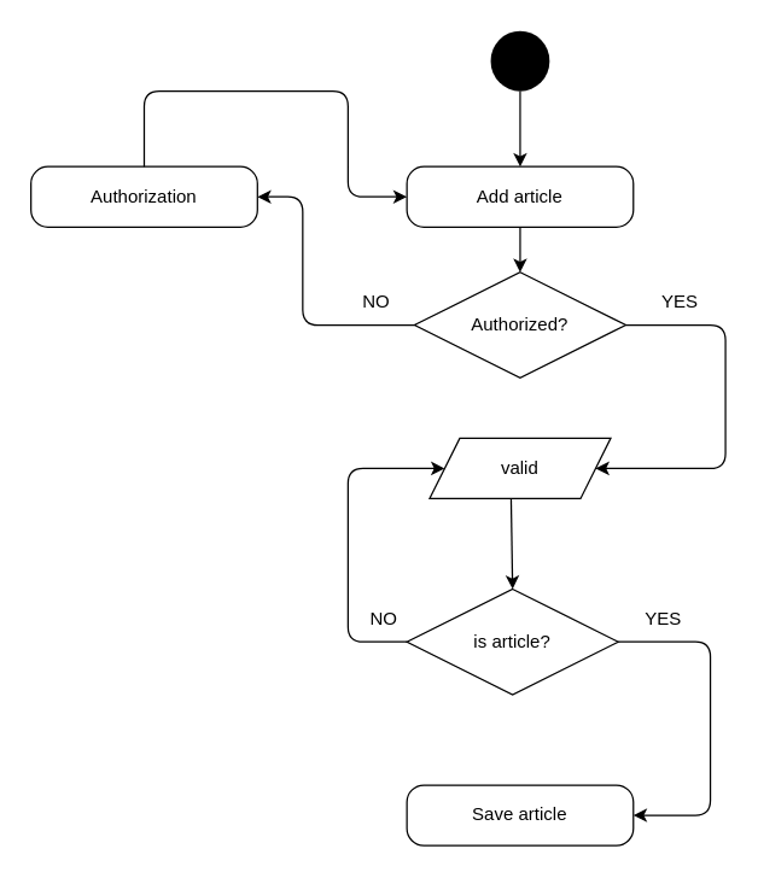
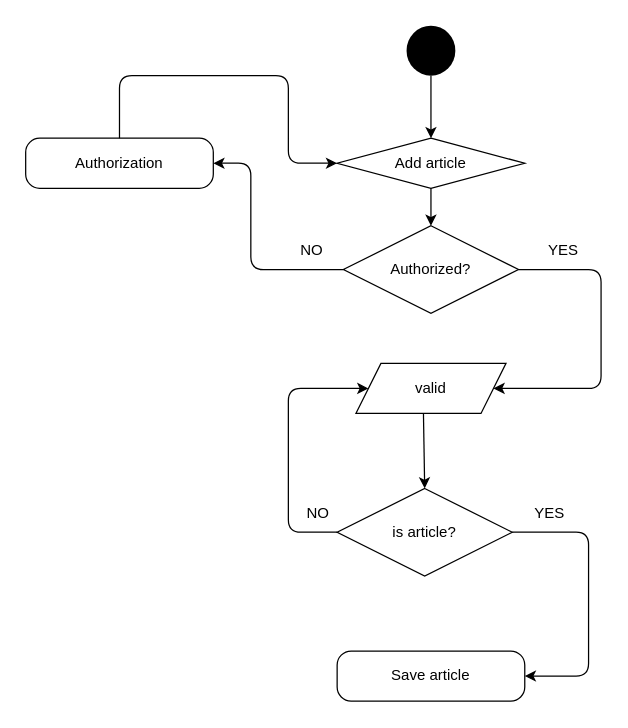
- <mxCell id="2" value="Add article" style="rounded=1;whiteSpace=wrap;html=1;arcSize=28;" vertex="1" parent="1"><mxGeometry x="269" y="110" width="150" height="40" as="geometry" /></mxCell>
+ <mxCell id="2" value="Add article" style="rhombus;whiteSpace=wrap;html=1;arcSize=28;" vertex="1" parent="1"><mxGeometry x="269" y="110" width="150" height="40" as="geometry" /></mxCell>
